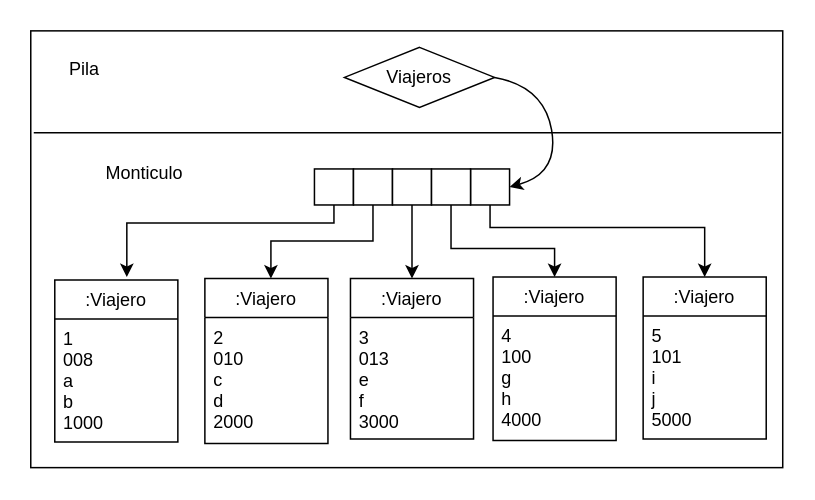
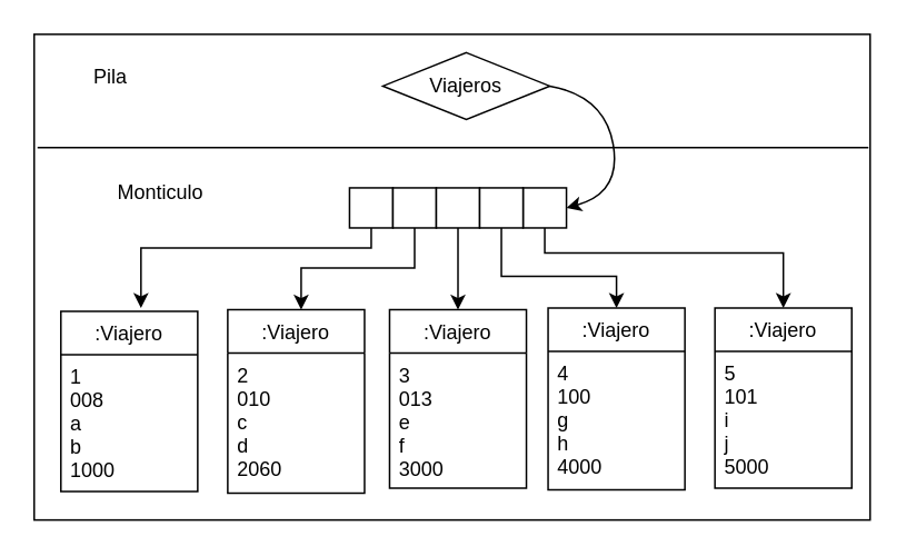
- <mxCell id="3" value="Pila" style="text;html=1;strokeColor=none;fillColor=none;align=center;verticalAlign=middle;whiteSpace=wrap;rounded=0;" parent="1" vertex="1"><mxGeometry x="26" y="31" width="60" height="30" as="geometry" /></mxCell>
+ <mxCell id="3" value="Pila" style="text;html=1;strokeColor=none;fillColor=none;align=center;verticalAlign=middle;whiteSpace=wrap;rounded=0;" parent="1" vertex="1"><mxGeometry x="36" y="31" width="60" height="30" as="geometry" /></mxCell>
- <mxCell id="15" value="2&#10;010&#10;c&#10;d&#10;2000" style="text;strokeColor=none;fillColor=none;align=left;verticalAlign=top;spacingLeft=4;spacingRight=4;overflow=hidden;rotatable=0;points=[[0,0.5],[1,0.5]];portConstraint=eastwest;" parent="14" vertex="1"><mxGeometry y="26" width="82" height="84" as="geometry" /></mxCell>
+ <mxCell id="15" value="2&#10;010&#10;c&#10;d&#10;2060" style="text;strokeColor=none;fillColor=none;align=left;verticalAlign=top;spacingLeft=4;spacingRight=4;overflow=hidden;rotatable=0;points=[[0,0.5],[1,0.5]];portConstraint=eastwest;" parent="14" vertex="1"><mxGeometry y="26" width="82" height="84" as="geometry" /></mxCell>
